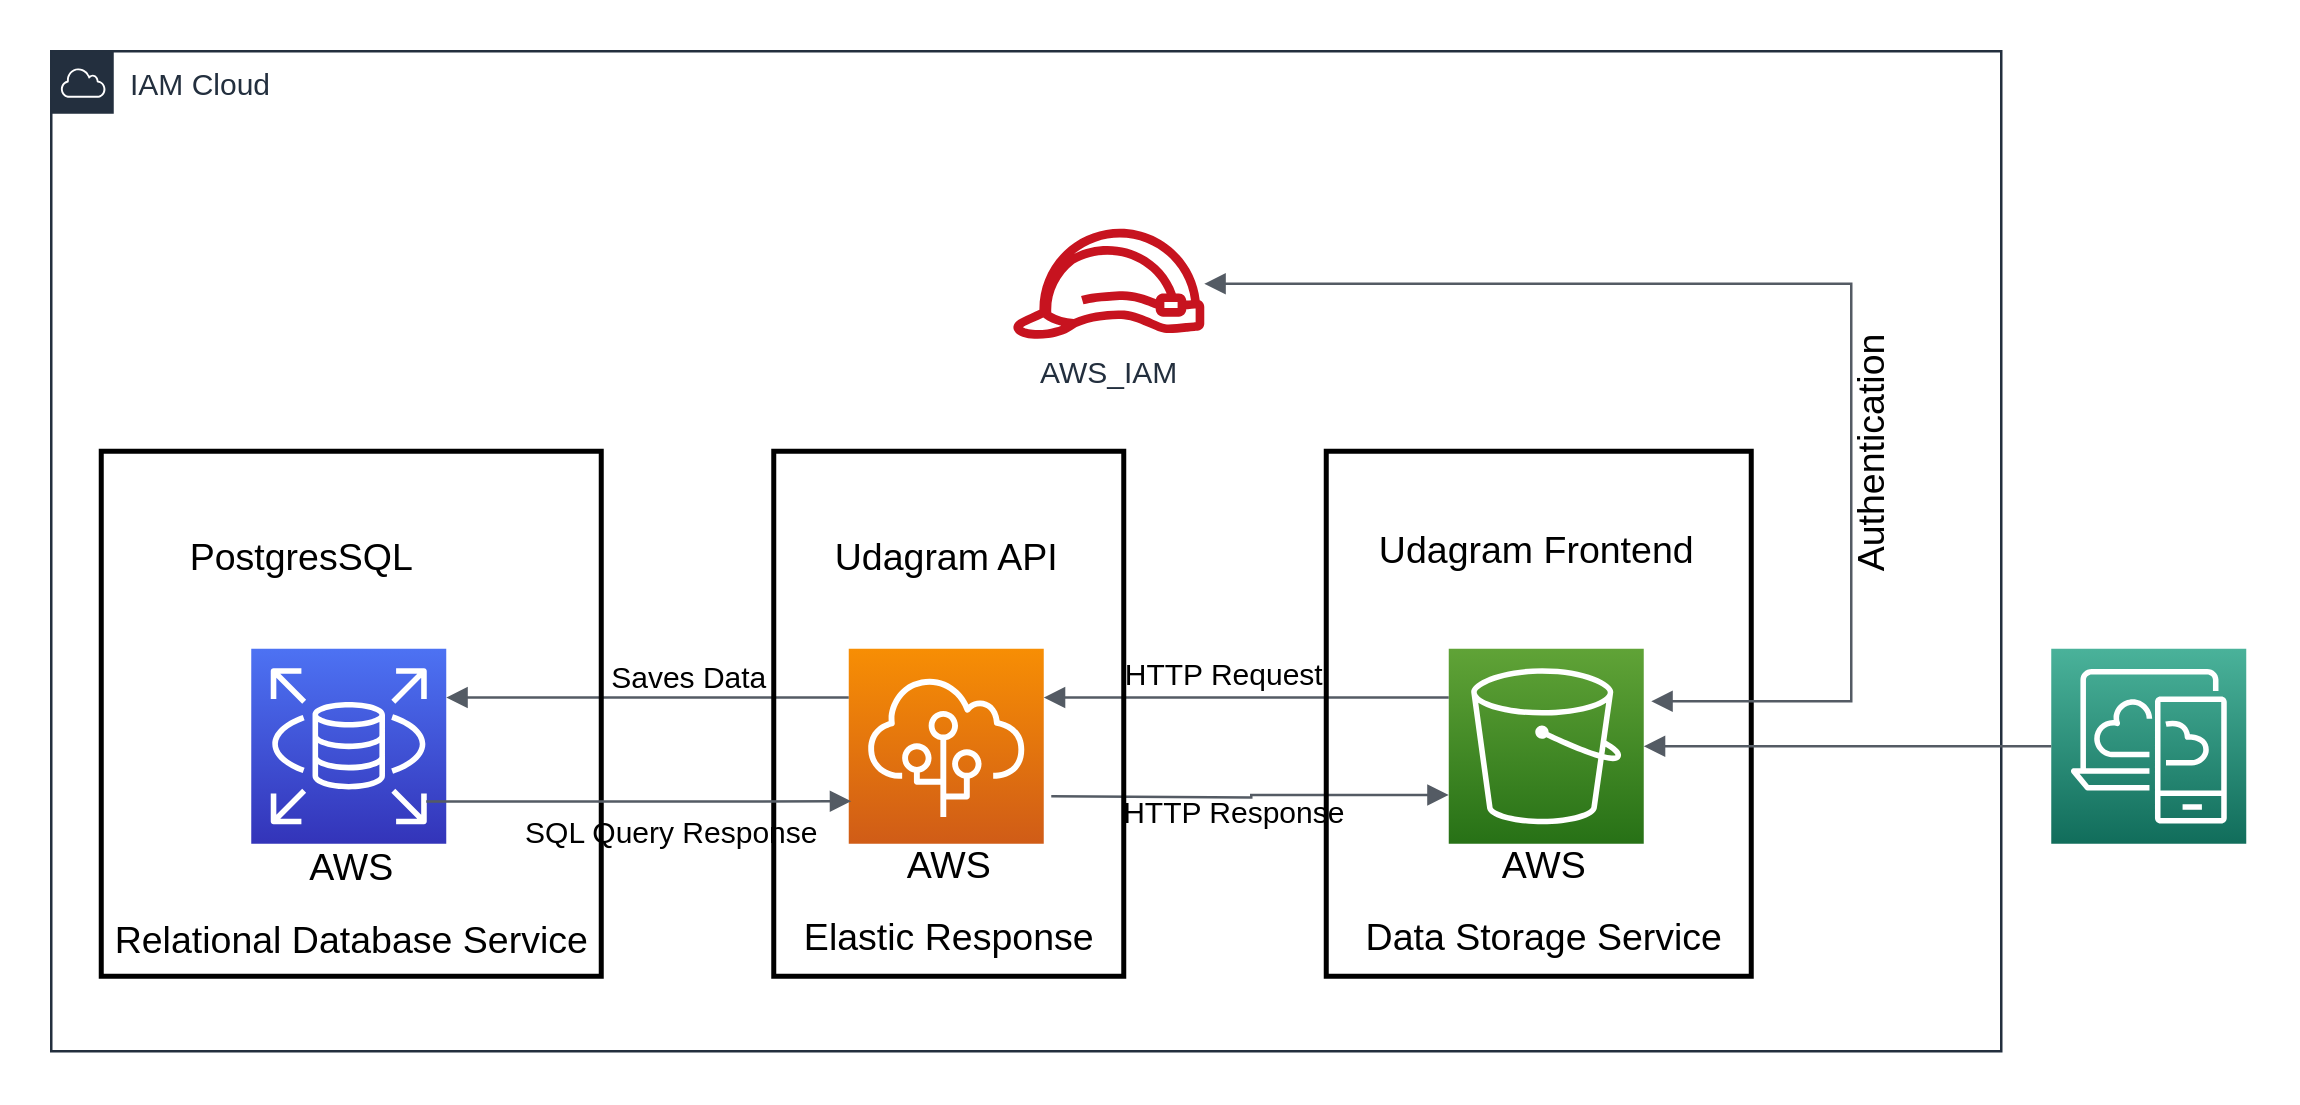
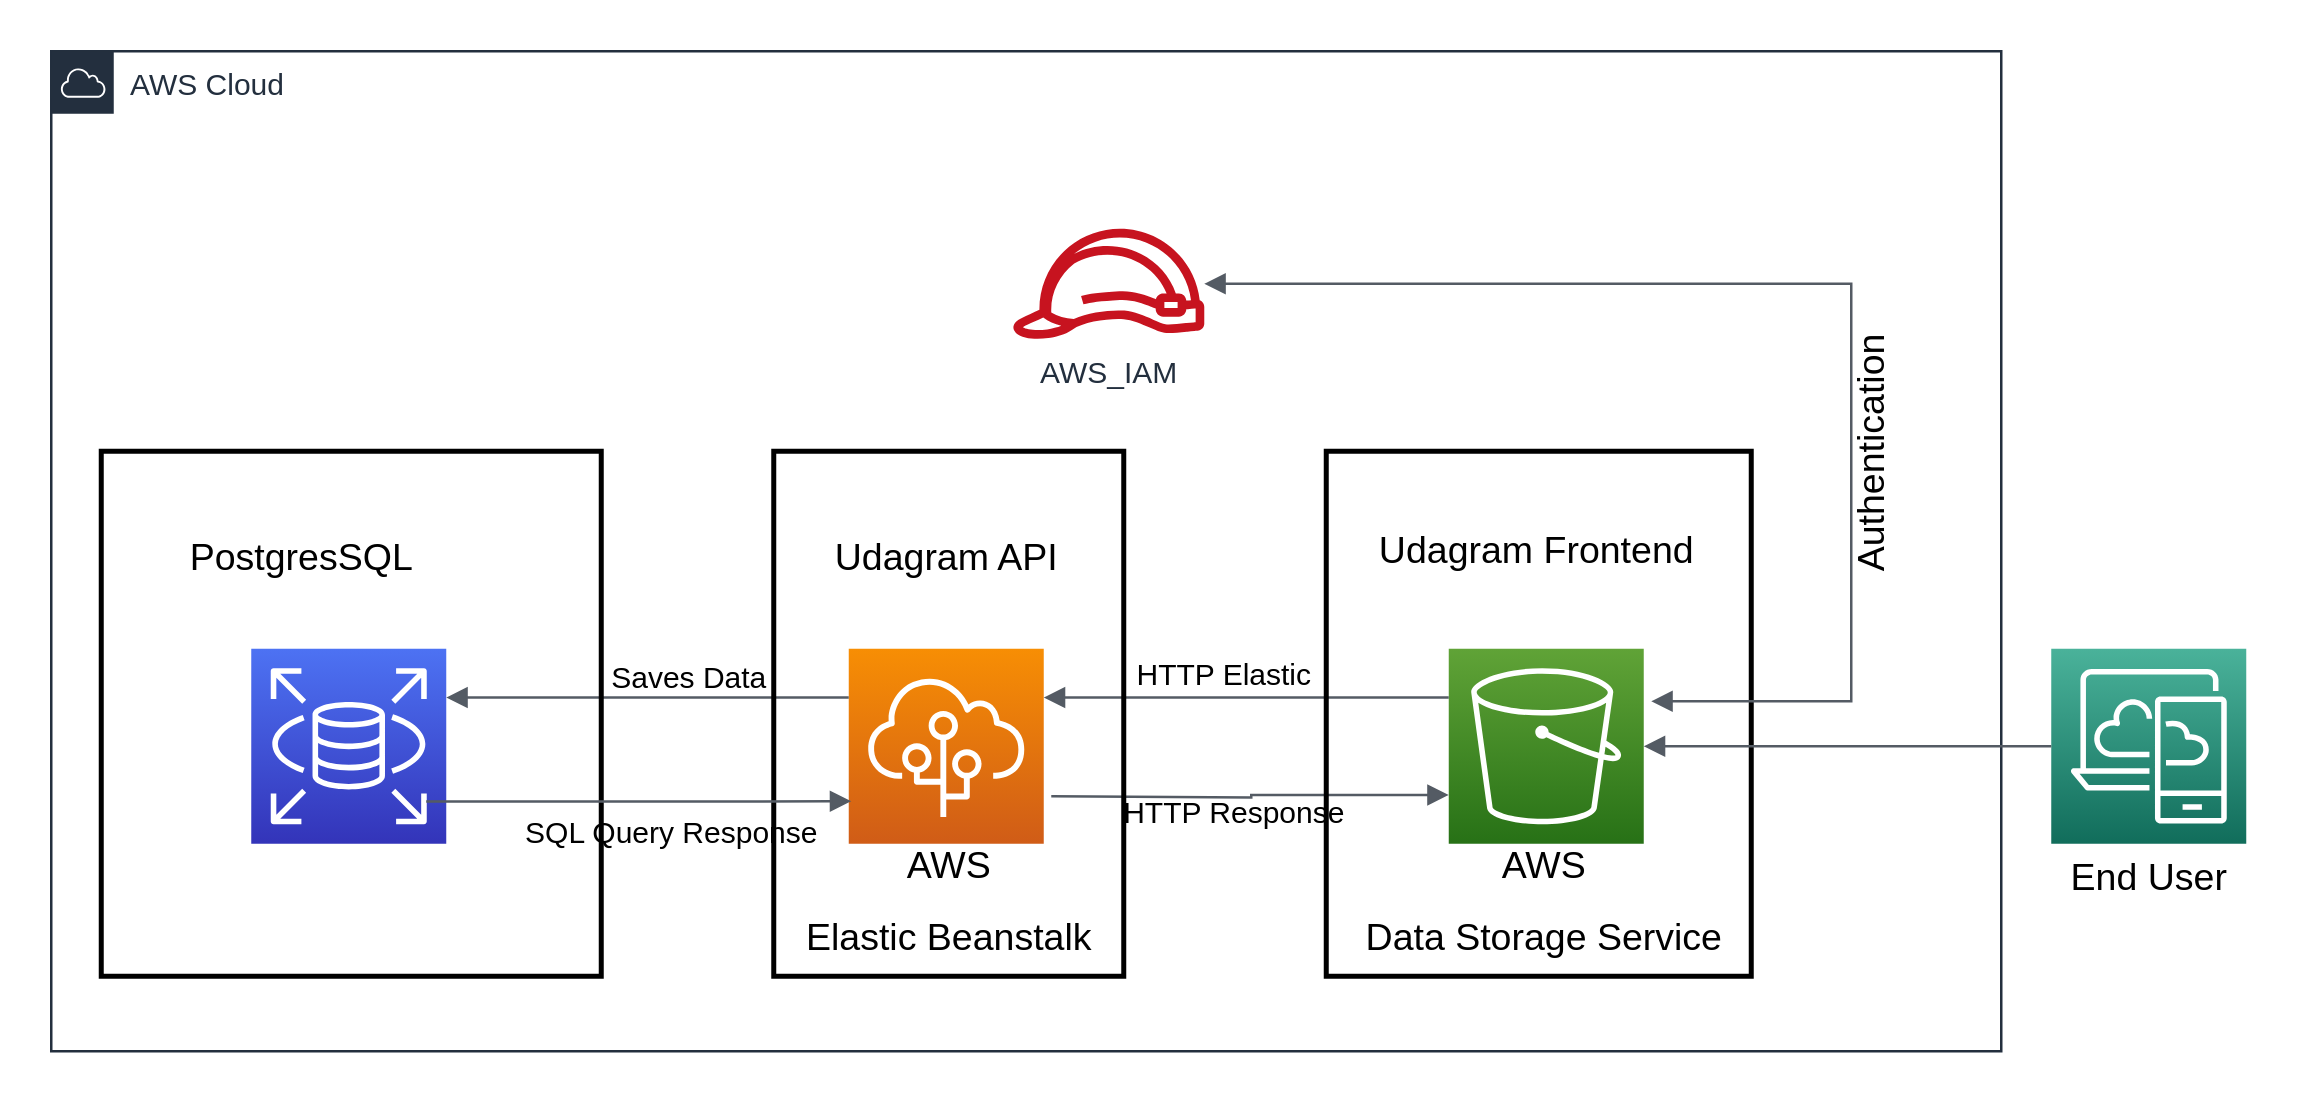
- <mxCell id="3" value="IAM Cloud" style="points=[[0,0],[0.25,0],[0.5,0],[0.75,0],[1,0],[1,0.25],[1,0.5],[1,0.75],[1,1],[0.75,1],[0.5,1],[0.25,1],[0,1],[0,0.75],[0,0.5],[0,0.25]];outlineConnect=0;gradientColor=none;html=1;whiteSpace=wrap;fontSize=12;fontStyle=0;container=1;pointerEvents=0;collapsible=0;recursiveResize=0;shape=mxgraph.aws4.group;grIcon=mxgraph.aws4.group_aws_cloud;strokeColor=#232F3E;fillColor=none;verticalAlign=top;align=left;spacingLeft=30;fontColor=#232F3E;dashed=0;" vertex="1" parent="1"><mxGeometry x="20" y="20" width="780" height="400" as="geometry" /></mxCell>
+ <mxCell id="3" value="AWS Cloud" style="points=[[0,0],[0.25,0],[0.5,0],[0.75,0],[1,0],[1,0.25],[1,0.5],[1,0.75],[1,1],[0.75,1],[0.5,1],[0.25,1],[0,1],[0,0.75],[0,0.5],[0,0.25]];outlineConnect=0;gradientColor=none;html=1;whiteSpace=wrap;fontSize=12;fontStyle=0;container=1;pointerEvents=0;collapsible=0;recursiveResize=0;shape=mxgraph.aws4.group;grIcon=mxgraph.aws4.group_aws_cloud;strokeColor=#232F3E;fillColor=none;verticalAlign=top;align=left;spacingLeft=30;fontColor=#232F3E;dashed=0;" vertex="1" parent="1"><mxGeometry x="20" y="20" width="780" height="400" as="geometry" /></mxCell>
- <mxCell id="24" value="&lt;span style=&quot;font-weight: normal;&quot;&gt;&lt;font style=&quot;font-size: 12px;&quot;&gt;HTTP Request&lt;/font&gt;&lt;/span&gt;" style="text;strokeColor=none;fillColor=none;html=1;fontSize=24;fontStyle=1;verticalAlign=middle;align=center;rounded=0;shadow=0;glass=0;sketch=0;" vertex="1" parent="3"><mxGeometry x="429" y="236" width="80" height="20" as="geometry" /></mxCell>
+ <mxCell id="24" value="&lt;span style=&quot;font-weight: normal;&quot;&gt;&lt;font style=&quot;font-size: 12px;&quot;&gt;HTTP Elastic&lt;/font&gt;&lt;/span&gt;" style="text;strokeColor=none;fillColor=none;html=1;fontSize=24;fontStyle=1;verticalAlign=middle;align=center;rounded=0;shadow=0;glass=0;sketch=0;" vertex="1" parent="3"><mxGeometry x="429" y="236" width="80" height="20" as="geometry" /></mxCell>
+ <mxCell id="25" value="&lt;span style=&quot;font-size: 15px;&quot;&gt;&lt;span style=&quot;font-weight: normal;&quot;&gt;End User&lt;/span&gt;&lt;br&gt;&lt;/span&gt;" style="text;strokeColor=none;fillColor=none;html=1;fontSize=24;fontStyle=1;verticalAlign=middle;align=center;" vertex="1" parent="1"><mxGeometry x="820" y="337" width="78" height="22" as="geometry" /></mxCell>
- <mxCell id="10" value="&lt;font style=&quot;font-size: 15px; font-weight: normal;&quot;&gt;AWS&lt;br&gt;Elastic Response&lt;/font&gt;" style="text;strokeColor=none;fillColor=none;html=1;fontSize=24;fontStyle=1;verticalAlign=middle;align=center;" vertex="1" parent="3"><mxGeometry x="319" y="322" width="80" height="30" as="geometry" /></mxCell>
+ <mxCell id="10" value="&lt;font style=&quot;font-size: 15px; font-weight: normal;&quot;&gt;AWS&lt;br&gt;Elastic Beanstalk&lt;/font&gt;" style="text;strokeColor=none;fillColor=none;html=1;fontSize=24;fontStyle=1;verticalAlign=middle;align=center;" vertex="1" parent="3"><mxGeometry x="319" y="322" width="80" height="30" as="geometry" /></mxCell>
- <mxCell id="8" value="&lt;font style=&quot;font-size: 15px; font-weight: normal;&quot;&gt;AWS&lt;br&gt;Relational Database Service&lt;/font&gt;" style="text;strokeColor=none;fillColor=none;html=1;fontSize=24;fontStyle=1;verticalAlign=middle;align=center;" vertex="1" parent="3"><mxGeometry x="80" y="317" width="80" height="42" as="geometry" /></mxCell>
